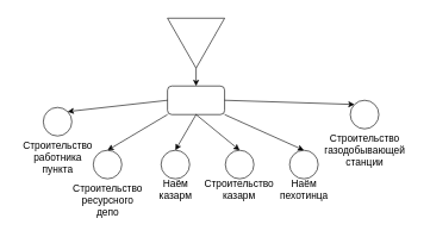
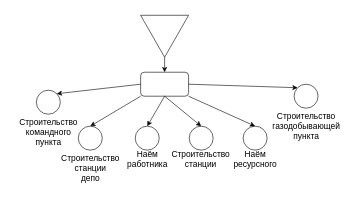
- <mxCell id="10" value="&lt;font style=&quot;font-size: 14px;&quot;&gt;Строительство&lt;br&gt;газодобывающей&lt;br&gt;станции&lt;br&gt;&lt;/font&gt;" style="text;html=1;align=center;verticalAlign=middle;resizable=0;points=[];autosize=1;strokeColor=none;fillColor=none;" parent="1" vertex="1"><mxGeometry x="440" y="180" width="140" height="60" as="geometry" /></mxCell>
+ <mxCell id="10" value="&lt;font style=&quot;font-size: 14px;&quot;&gt;Строительство&lt;br&gt;газодобывающей&lt;br&gt;пункта&lt;br&gt;&lt;/font&gt;" style="text;html=1;align=center;verticalAlign=middle;resizable=0;points=[];autosize=1;strokeColor=none;fillColor=none;" parent="1" vertex="1"><mxGeometry x="440" y="180" width="140" height="60" as="geometry" /></mxCell>
- <mxCell id="6" value="&lt;font style=&quot;font-size: 14px;&quot;&gt;Строительство &lt;br&gt;работника&lt;br&gt;пункта&lt;br&gt;&lt;/font&gt;" style="text;html=1;align=center;verticalAlign=middle;resizable=0;points=[];autosize=1;strokeColor=none;fillColor=none;" parent="1" vertex="1"><mxGeometry x="20" y="190" width="120" height="60" as="geometry" /></mxCell>
+ <mxCell id="6" value="&lt;font style=&quot;font-size: 14px;&quot;&gt;Строительство &lt;br&gt;командного&lt;br&gt;пункта&lt;br&gt;&lt;/font&gt;" style="text;html=1;align=center;verticalAlign=middle;resizable=0;points=[];autosize=1;strokeColor=none;fillColor=none;" parent="1" vertex="1"><mxGeometry x="20" y="190" width="120" height="60" as="geometry" /></mxCell>
- <mxCell id="14" value="&lt;font style=&quot;font-size: 14px;&quot;&gt;Наём&lt;br&gt;казарм&lt;br&gt;&lt;/font&gt;" style="text;html=1;align=center;verticalAlign=middle;resizable=0;points=[];autosize=1;strokeColor=none;fillColor=none;" vertex="1" parent="1"><mxGeometry x="200" y="240" width="90" height="50" as="geometry" /></mxCell>
+ <mxCell id="14" value="&lt;font style=&quot;font-size: 14px;&quot;&gt;Наём&lt;br&gt;работника&lt;br&gt;&lt;/font&gt;" style="text;html=1;align=center;verticalAlign=middle;resizable=0;points=[];autosize=1;strokeColor=none;fillColor=none;" vertex="1" parent="1"><mxGeometry x="200" y="240" width="90" height="50" as="geometry" /></mxCell>
- <mxCell id="4" value="&lt;font style=&quot;font-size: 14px;&quot;&gt;Строительство &lt;br&gt;казарм&lt;/font&gt;" style="text;html=1;align=center;verticalAlign=middle;resizable=0;points=[];autosize=1;strokeColor=none;fillColor=none;" parent="1" vertex="1"><mxGeometry x="274" y="240" width="120" height="50" as="geometry" /></mxCell>
+ <mxCell id="4" value="&lt;font style=&quot;font-size: 14px;&quot;&gt;Строительство &lt;br&gt;станции&lt;/font&gt;" style="text;html=1;align=center;verticalAlign=middle;resizable=0;points=[];autosize=1;strokeColor=none;fillColor=none;" parent="1" vertex="1"><mxGeometry x="274" y="240" width="120" height="50" as="geometry" /></mxCell>
- <mxCell id="8" value="&lt;font style=&quot;font-size: 14px;&quot;&gt;Наём&lt;br&gt;пехотинца&lt;br&gt;&lt;/font&gt;" style="text;html=1;align=center;verticalAlign=middle;resizable=0;points=[];autosize=1;strokeColor=none;fillColor=none;" parent="1" vertex="1"><mxGeometry x="380" y="240" width="90" height="50" as="geometry" /></mxCell>
+ <mxCell id="8" value="&lt;font style=&quot;font-size: 14px;&quot;&gt;Наём&lt;br&gt;ресурсного&lt;br&gt;&lt;/font&gt;" style="text;html=1;align=center;verticalAlign=middle;resizable=0;points=[];autosize=1;strokeColor=none;fillColor=none;" parent="1" vertex="1"><mxGeometry x="380" y="240" width="90" height="50" as="geometry" /></mxCell>
- <mxCell id="12" value="&lt;font style=&quot;font-size: 14px;&quot;&gt;Строительство &lt;br&gt;ресурсного&lt;br&gt;депо&lt;br&gt;&lt;/font&gt;" style="text;html=1;align=center;verticalAlign=middle;resizable=0;points=[];autosize=1;strokeColor=none;fillColor=none;" vertex="1" parent="1"><mxGeometry x="90" y="250" width="120" height="60" as="geometry" /></mxCell>
+ <mxCell id="12" value="&lt;font style=&quot;font-size: 14px;&quot;&gt;Строительство &lt;br&gt;станции&lt;br&gt;депо&lt;br&gt;&lt;/font&gt;" style="text;html=1;align=center;verticalAlign=middle;resizable=0;points=[];autosize=1;strokeColor=none;fillColor=none;" vertex="1" parent="1"><mxGeometry x="90" y="250" width="120" height="60" as="geometry" /></mxCell>
